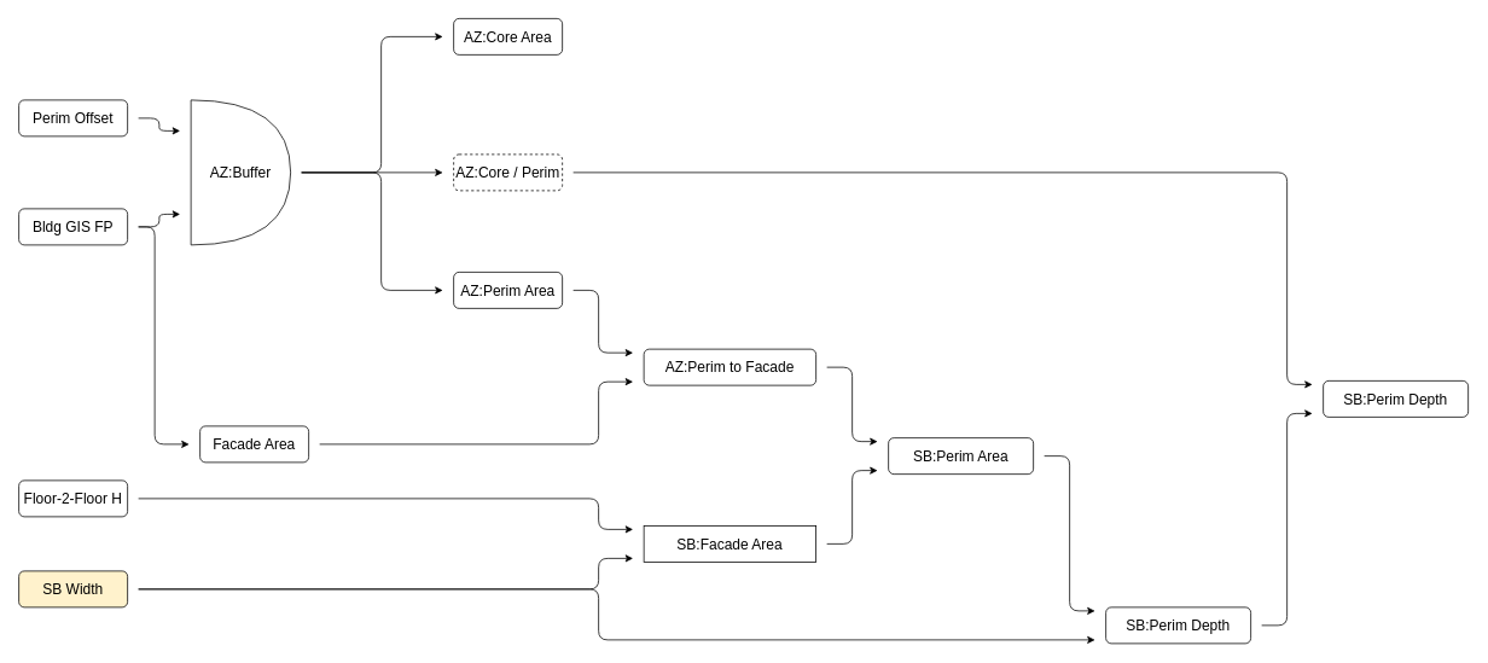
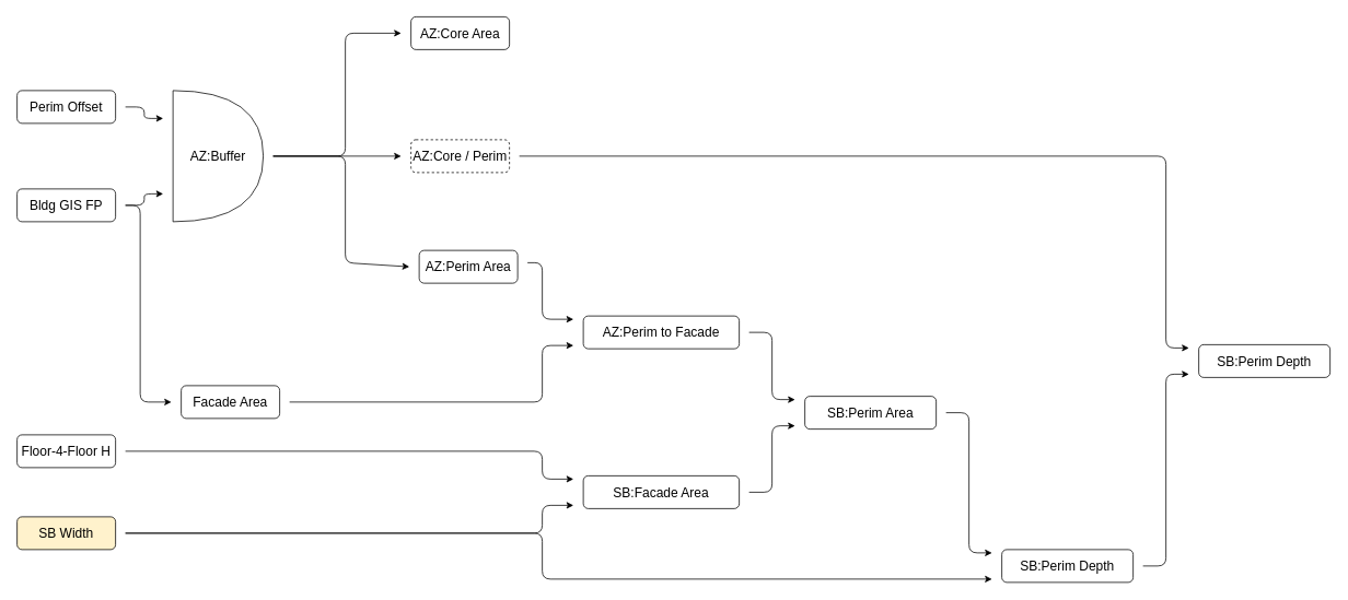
- <mxCell id="9" value="&lt;font style=&quot;font-size: 16px;&quot;&gt;AZ:Perim Area&lt;br&gt;&lt;/font&gt;" style="rounded=1;whiteSpace=wrap;html=1;strokeColor=default;align=center;verticalAlign=middle;fontFamily=Helvetica;fontSize=12;fontColor=default;fillColor=default;perimeterSpacing=12;" parent="1" vertex="1"><mxGeometry x="500" y="300" width="120" height="40" as="geometry" /></mxCell>
+ <mxCell id="9" value="&lt;font style=&quot;font-size: 16px;&quot;&gt;AZ:Perim Area&lt;br&gt;&lt;/font&gt;" style="rounded=1;whiteSpace=wrap;html=1;strokeColor=default;align=center;verticalAlign=middle;fontFamily=Helvetica;fontSize=12;fontColor=default;fillColor=default;perimeterSpacing=12;" parent="1" vertex="1"><mxGeometry x="510" y="305" width="120" height="40" as="geometry" /></mxCell>
- <mxCell id="22" value="&lt;font style=&quot;font-size: 16px;&quot;&gt;Floor-2-Floor H&lt;font style=&quot;font-size: 16px;&quot;&gt;&lt;br&gt;&lt;/font&gt;&lt;/font&gt;" style="rounded=1;whiteSpace=wrap;html=1;perimeterSpacing=12;" vertex="1" parent="1"><mxGeometry y="530" width="120" height="40" as="geometry" x="20" /></mxCell>
+ <mxCell id="22" value="&lt;font style=&quot;font-size: 16px;&quot;&gt;Floor-4-Floor H&lt;font style=&quot;font-size: 16px;&quot;&gt;&lt;br&gt;&lt;/font&gt;&lt;/font&gt;" style="rounded=1;whiteSpace=wrap;html=1;perimeterSpacing=12;" vertex="1" parent="1"><mxGeometry y="530" width="120" height="40" as="geometry" x="20" /></mxCell>
- <mxCell id="24" value="&lt;font style=&quot;font-size: 16px;&quot;&gt;SB:Facade Area&lt;font style=&quot;font-size: 16px;&quot;&gt;&lt;br&gt;&lt;/font&gt;&lt;/font&gt;" style="whiteSpace=wrap;html=1;strokeColor=default;align=center;verticalAlign=middle;fontFamily=Helvetica;fontSize=12;fontColor=default;fillColor=default;perimeterSpacing=12;rounded=0;" vertex="1" parent="1"><mxGeometry x="710" y="580" width="190" height="40" as="geometry" /></mxCell>
+ <mxCell id="24" value="&lt;font style=&quot;font-size: 16px;&quot;&gt;SB:Facade Area&lt;font style=&quot;font-size: 16px;&quot;&gt;&lt;br&gt;&lt;/font&gt;&lt;/font&gt;" style="rounded=1;whiteSpace=wrap;html=1;strokeColor=default;align=center;verticalAlign=middle;fontFamily=Helvetica;fontSize=12;fontColor=default;fillColor=default;perimeterSpacing=12;" vertex="1" parent="1"><mxGeometry x="710" y="580" width="190" height="40" as="geometry" /></mxCell>
